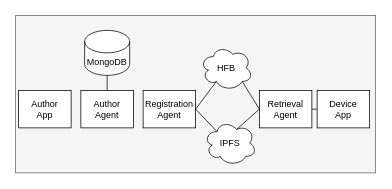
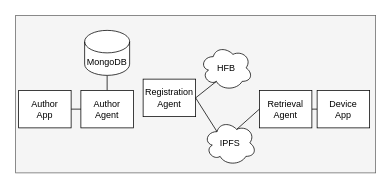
- <mxCell id="16" value="" style="endArrow=none;html=1;rounded=0;entryX=0;entryY=0.5;entryDx=0;entryDy=0;exitX=0.8;exitY=0.8;exitDx=0;exitDy=0;exitPerimeter=0;" parent="1" source="9" target="6" edge="1"><mxGeometry width="50" height="50" relative="1" as="geometry"><mxPoint x="190" y="310" as="sourcePoint" /><mxPoint x="240" y="260" as="targetPoint" /></mxGeometry></mxCell>
+ <mxCell id="11" style="edgeStyle=orthogonalEdgeStyle;rounded=0;orthogonalLoop=1;jettySize=auto;html=1;exitX=1;exitY=0.5;exitDx=0;exitDy=0;entryX=0;entryY=0.5;entryDx=0;entryDy=0;endArrow=none;endFill=0;" parent="1" source="12" target="4" edge="1"><mxGeometry relative="1" as="geometry" /></mxCell>
- <mxCell id="7" value="&lt;div&gt;Registration&lt;br&gt;&lt;/div&gt;&lt;div&gt;Agent&lt;br&gt;&lt;/div&gt;" style="rounded=0;whiteSpace=wrap;html=1;" parent="1" vertex="1"><mxGeometry x="190" y="120" width="70" height="50" as="geometry" /></mxCell>
+ <mxCell id="7" value="&lt;div&gt;Registration&lt;br&gt;&lt;/div&gt;&lt;div&gt;Agent&lt;br&gt;&lt;/div&gt;" style="rounded=0;whiteSpace=wrap;html=1;" parent="1" vertex="1"><mxGeometry x="190" y="105" width="70" height="50" as="geometry" /></mxCell>
